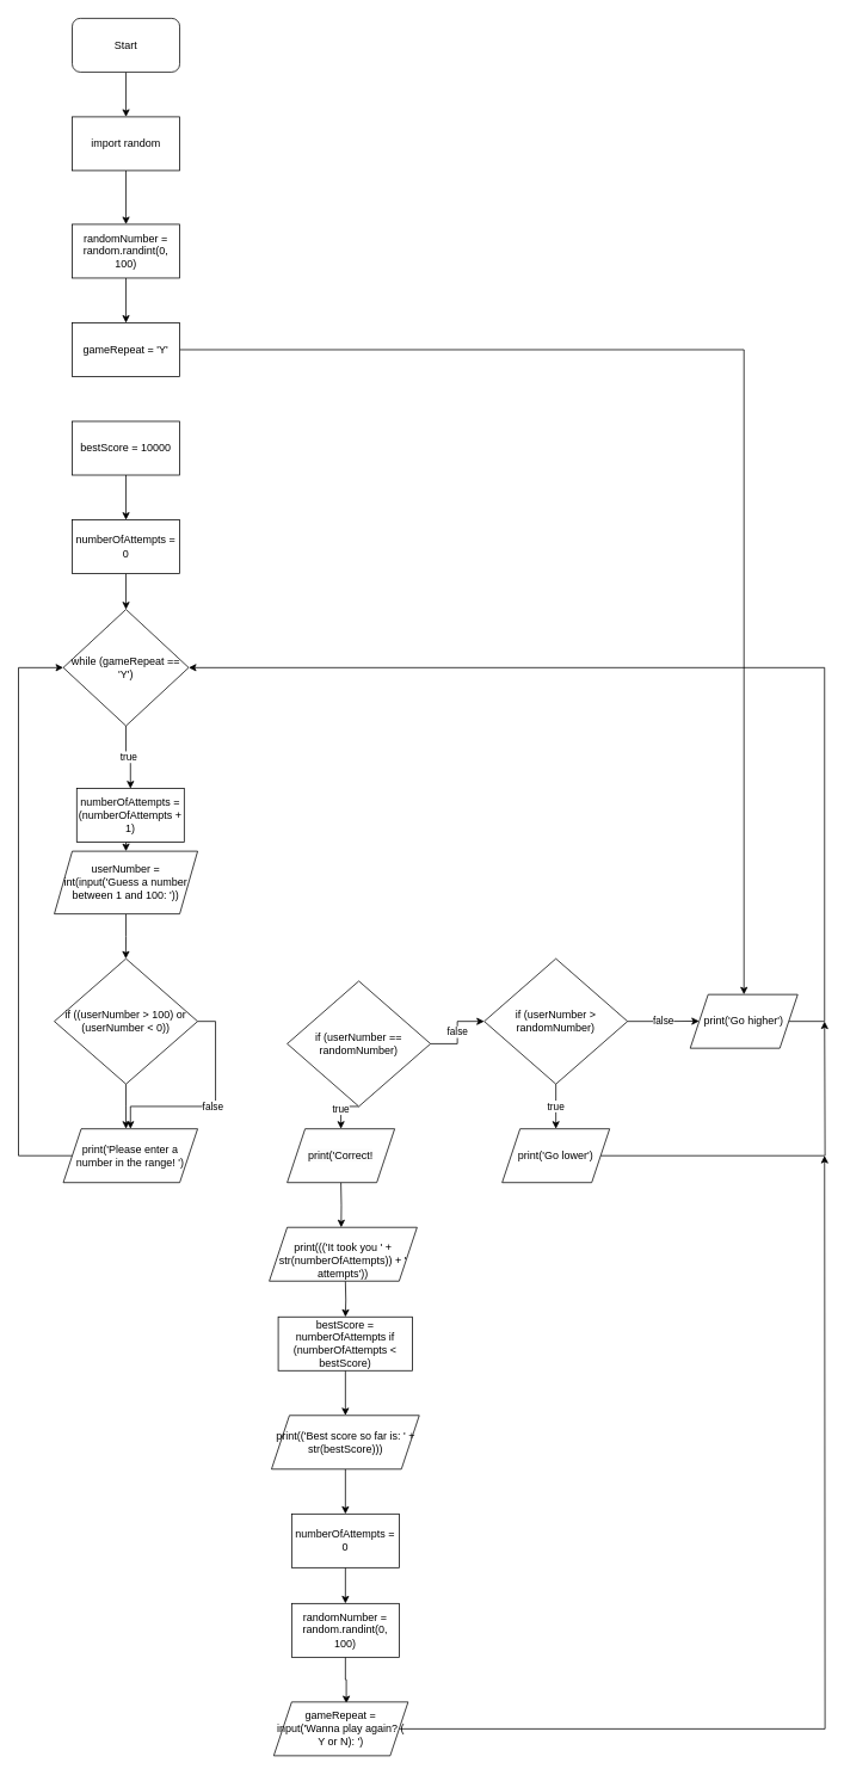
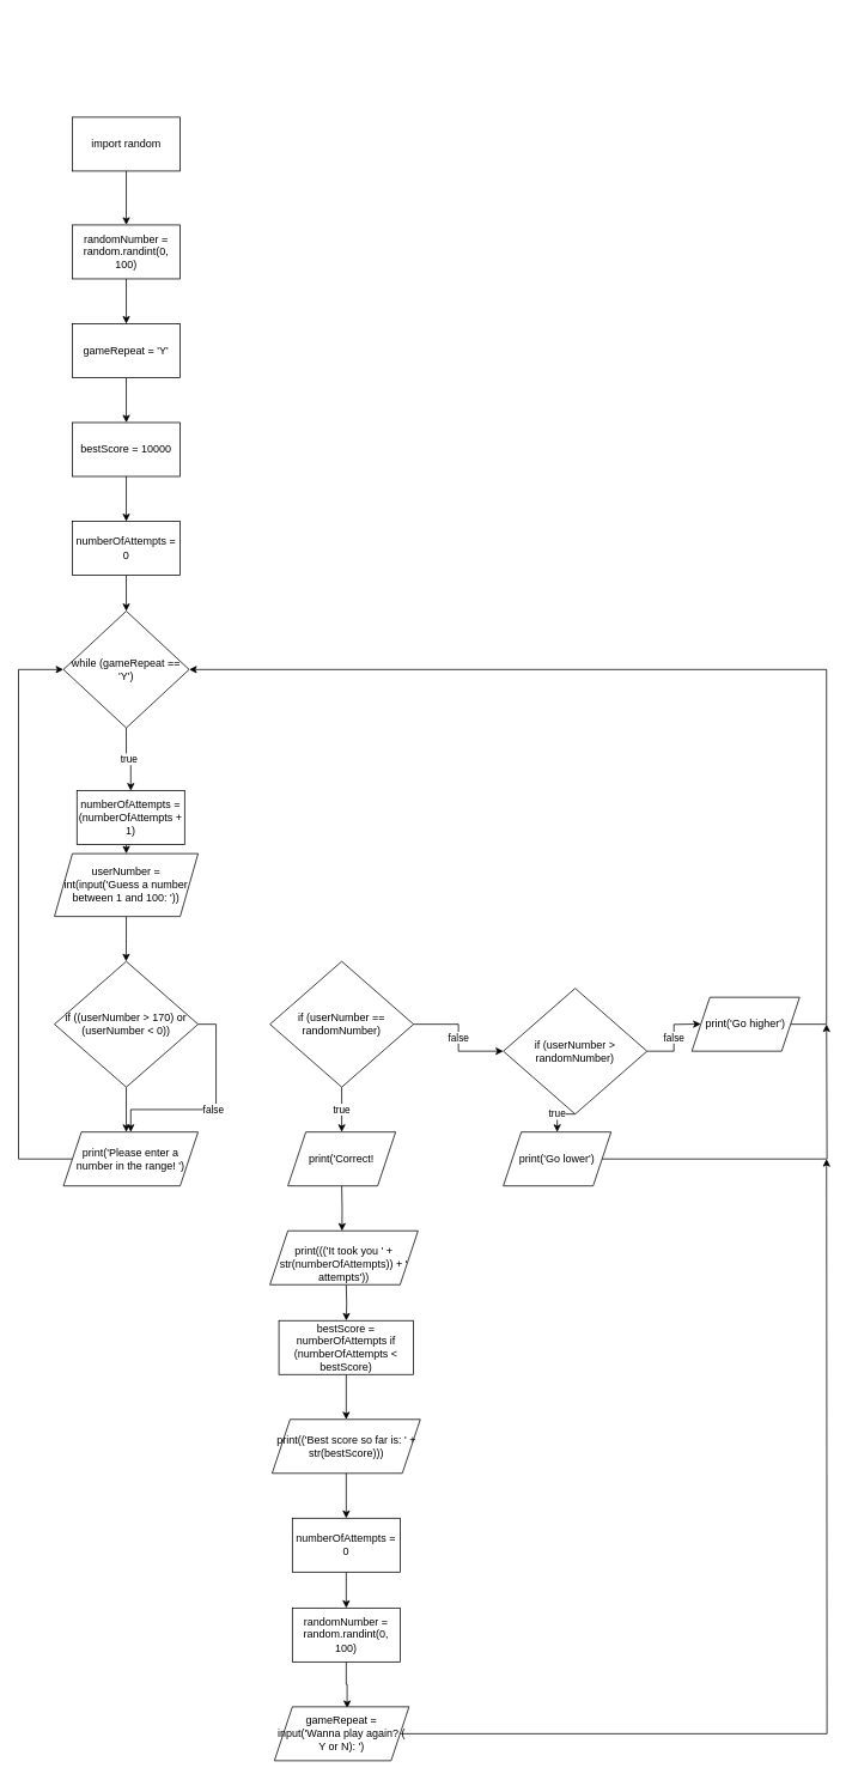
- <mxCell id="3" value="Start" style="rounded=1;whiteSpace=wrap;html=1;" vertex="1" parent="1"><mxGeometry x="80" y="20" width="120" height="60" as="geometry" /></mxCell>
- <mxCell id="2" style="edgeStyle=orthogonalEdgeStyle;rounded=0;orthogonalLoop=1;jettySize=auto;html=1;exitX=0.5;exitY=1;exitDx=0;exitDy=0;entryX=0.5;entryY=0;entryDx=0;entryDy=0;" edge="1" parent="1" source="3" target="5"><mxGeometry relative="1" as="geometry" /></mxCell>
- <mxCell id="8" value="" style="edgeStyle=orthogonalEdgeStyle;rounded=0;orthogonalLoop=1;jettySize=auto;html=1;" edge="1" parent="1" source="9" target="47"><mxGeometry relative="1" as="geometry" /></mxCell>
+ <mxCell id="8" value="" style="edgeStyle=orthogonalEdgeStyle;rounded=0;orthogonalLoop=1;jettySize=auto;html=1;" edge="1" parent="1" source="9" target="11"><mxGeometry relative="1" as="geometry" /></mxCell>
- <mxCell id="20" value="if ((userNumber &amp;gt; 100) or (userNumber &amp;lt; 0))" style="rhombus;whiteSpace=wrap;html=1;" vertex="1" parent="1"><mxGeometry x="60" y="1070" width="160" height="140" as="geometry" /></mxCell>
+ <mxCell id="20" value="if ((userNumber &amp;gt; 170) or (userNumber &amp;lt; 0))" style="rhombus;whiteSpace=wrap;html=1;" vertex="1" parent="1"><mxGeometry x="60" y="1070" width="160" height="140" as="geometry" /></mxCell>
- <mxCell id="27" value="if (userNumber &amp;gt; randomNumber)" style="rhombus;whiteSpace=wrap;html=1;" vertex="1" parent="1"><mxGeometry x="540" y="1070" width="160" height="140" as="geometry" /></mxCell>
+ <mxCell id="27" value="if (userNumber &amp;gt; randomNumber)" style="rhombus;whiteSpace=wrap;html=1;" vertex="1" parent="1"><mxGeometry x="560" y="1100" width="160" height="140" as="geometry" /></mxCell>
- <mxCell id="24" value="if (userNumber == randomNumber)" style="rhombus;whiteSpace=wrap;html=1;" vertex="1" parent="1"><mxGeometry x="320" y="1095" width="160" height="140" as="geometry" /></mxCell>
+ <mxCell id="24" value="if (userNumber == randomNumber)" style="rhombus;whiteSpace=wrap;html=1;" vertex="1" parent="1"><mxGeometry x="300" y="1070" width="160" height="140" as="geometry" /></mxCell>
